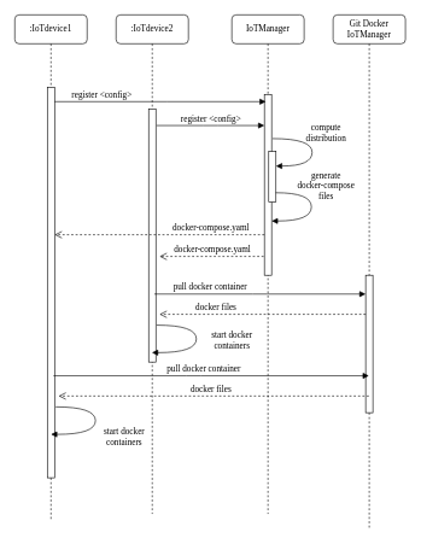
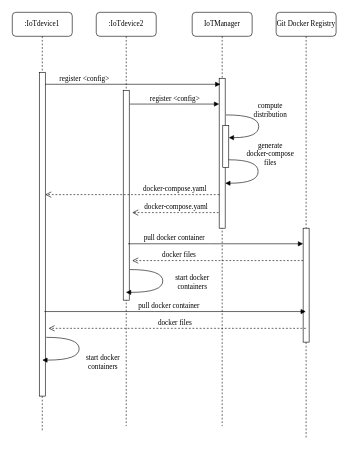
- <mxCell id="6" value="Git Docker IoTManager" style="shape=umlLifeline;perimeter=lifelinePerimeter;whiteSpace=wrap;html=1;container=1;collapsible=0;recursiveResize=0;outlineConnect=0;rounded=1;shadow=0;comic=0;labelBackgroundColor=none;strokeWidth=1;fontFamily=Verdana;fontSize=12;align=center;" parent="1" vertex="1"><mxGeometry x="460" y="20" width="100" height="710" as="geometry" /></mxCell>
+ <mxCell id="6" value="Git Docker Registry" style="shape=umlLifeline;perimeter=lifelinePerimeter;whiteSpace=wrap;html=1;container=1;collapsible=0;recursiveResize=0;outlineConnect=0;rounded=1;shadow=0;comic=0;labelBackgroundColor=none;strokeWidth=1;fontFamily=Verdana;fontSize=12;align=center;" parent="1" vertex="1"><mxGeometry x="460" y="20" width="100" height="710" as="geometry" /></mxCell>
